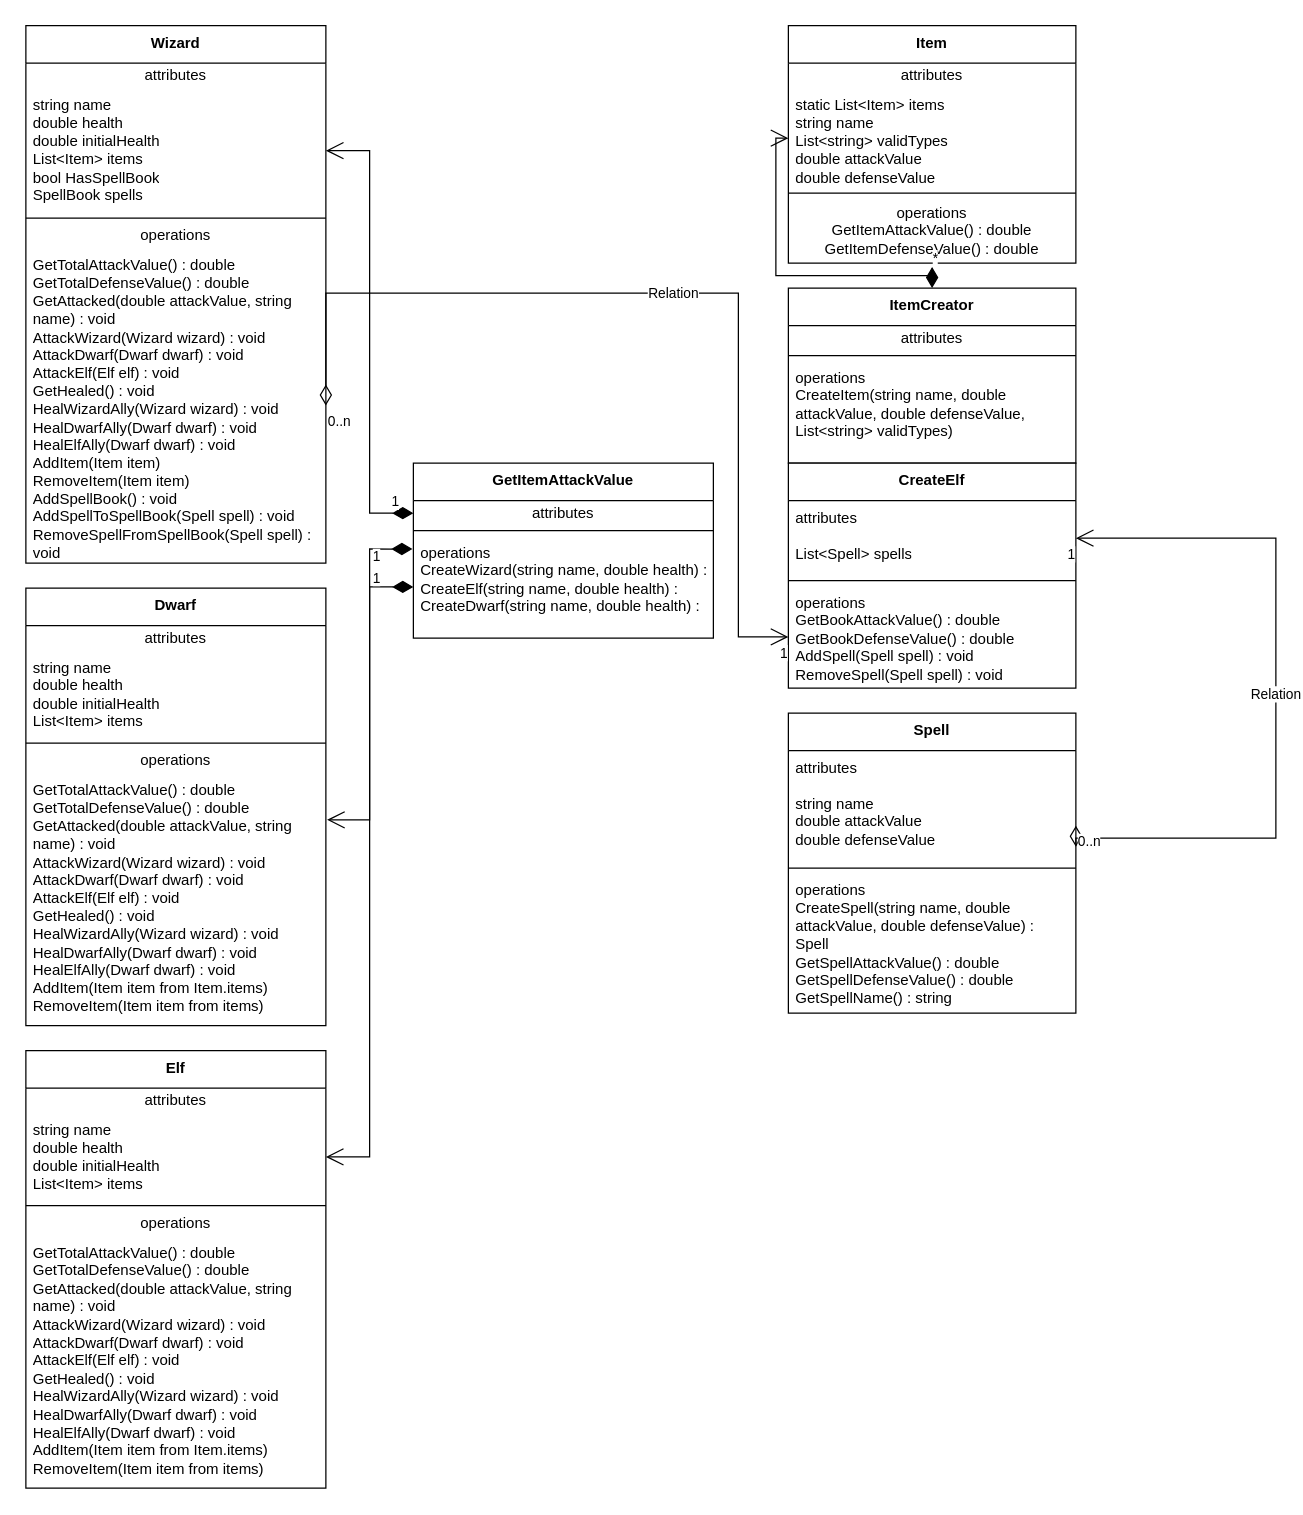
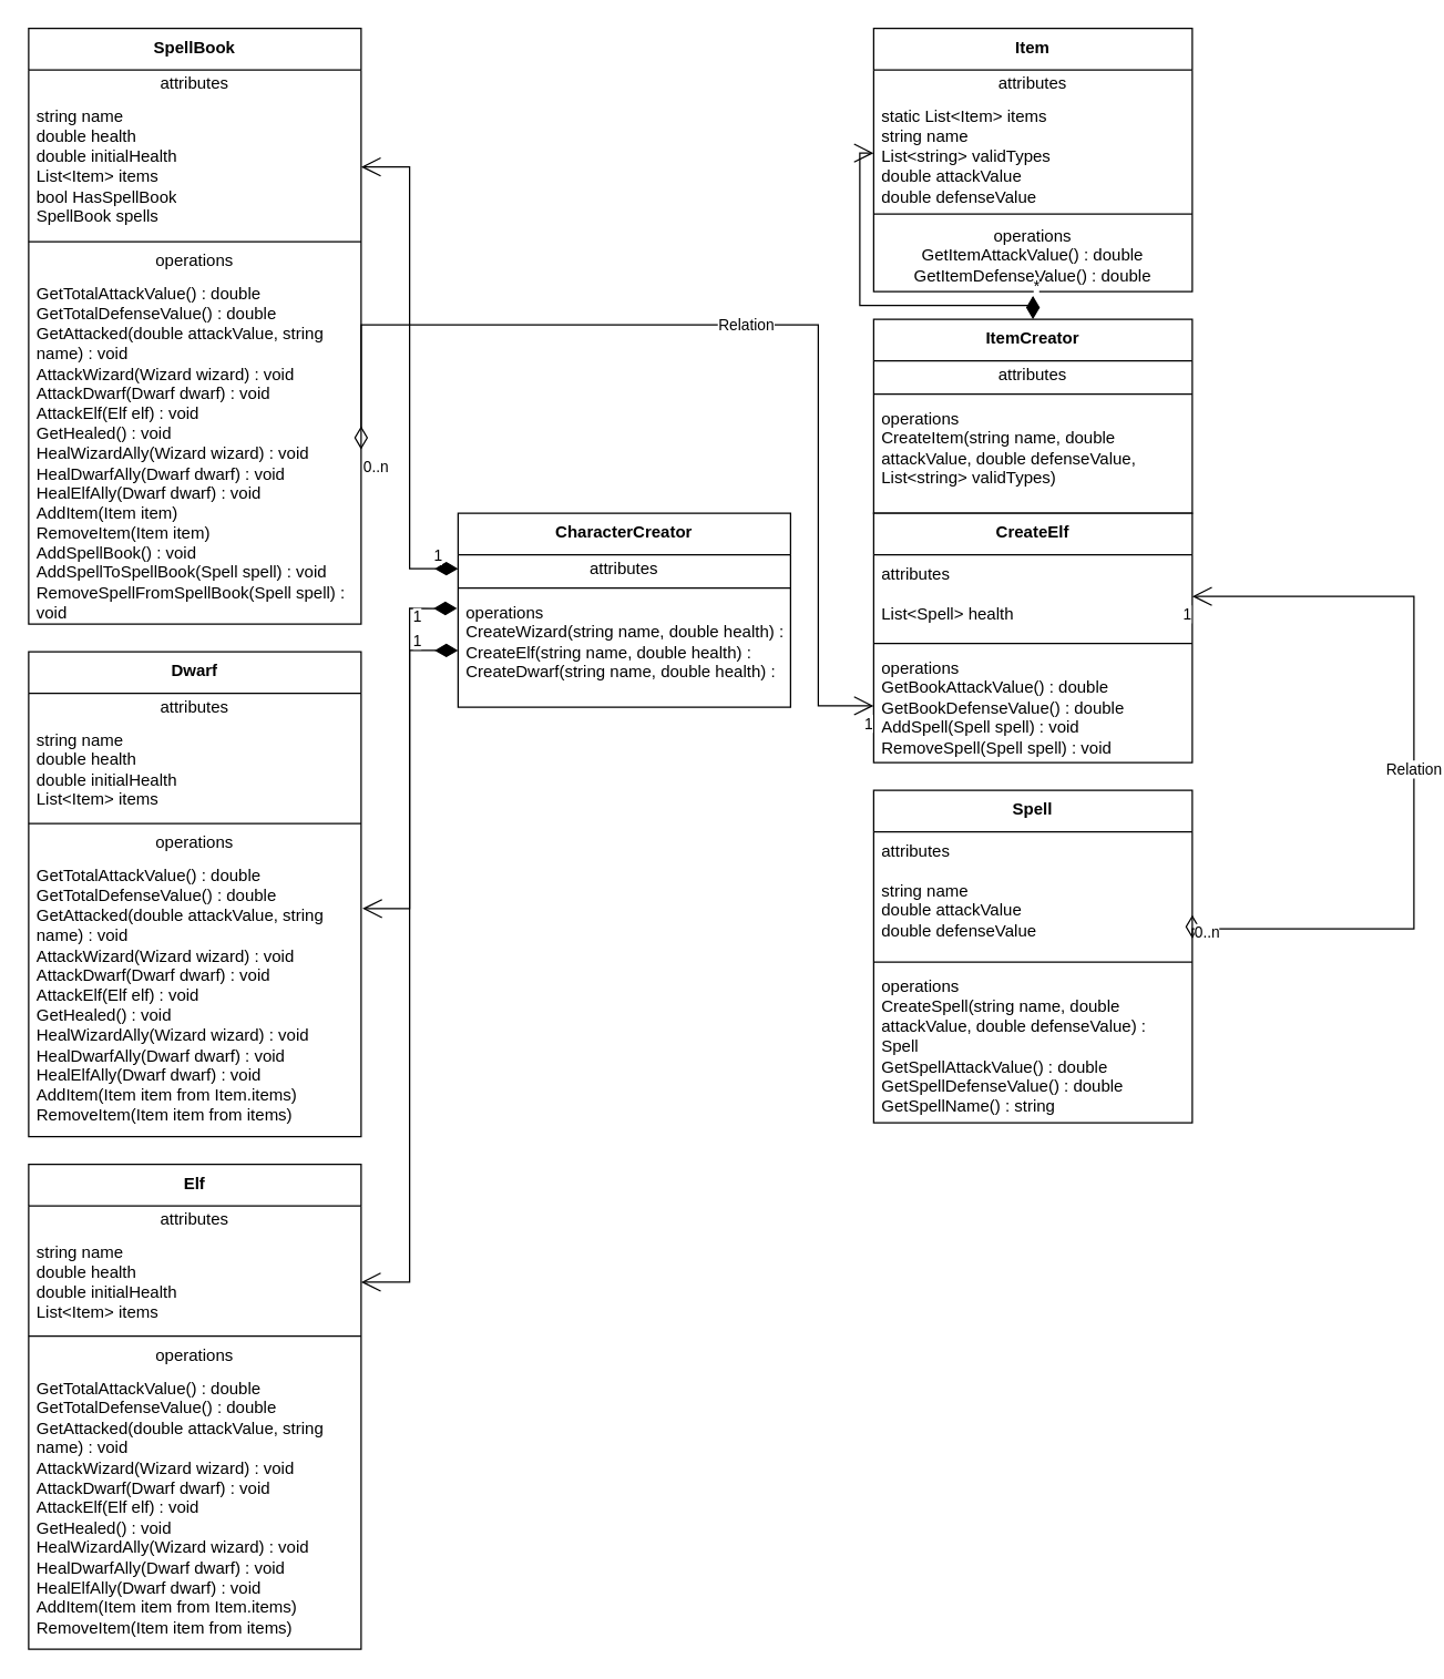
- <mxCell id="2" value="&lt;b&gt;Wizard&lt;/b&gt;" style="swimlane;fontStyle=0;align=center;verticalAlign=top;childLayout=stackLayout;horizontal=1;startSize=30;horizontalStack=0;resizeParent=1;resizeParentMax=0;resizeLast=0;collapsible=0;marginBottom=0;html=1;whiteSpace=wrap;" parent="1" vertex="1"><mxGeometry x="20" y="20" width="240" height="430" as="geometry" /></mxCell>
+ <mxCell id="2" value="&lt;b&gt;SpellBook&lt;/b&gt;" style="swimlane;fontStyle=0;align=center;verticalAlign=top;childLayout=stackLayout;horizontal=1;startSize=30;horizontalStack=0;resizeParent=1;resizeParentMax=0;resizeLast=0;collapsible=0;marginBottom=0;html=1;whiteSpace=wrap;" parent="1" vertex="1"><mxGeometry x="20" y="20" width="240" height="430" as="geometry" /></mxCell>
- <mxCell id="13" value="&lt;b&gt;GetItemAttackValue&lt;/b&gt;" style="swimlane;fontStyle=0;align=center;verticalAlign=top;childLayout=stackLayout;horizontal=1;startSize=30;horizontalStack=0;resizeParent=1;resizeParentMax=0;resizeLast=0;collapsible=0;marginBottom=0;html=1;whiteSpace=wrap;" parent="1" vertex="1"><mxGeometry x="330" y="370" width="240" height="140" as="geometry" /></mxCell>
+ <mxCell id="13" value="&lt;b&gt;CharacterCreator&lt;/b&gt;" style="swimlane;fontStyle=0;align=center;verticalAlign=top;childLayout=stackLayout;horizontal=1;startSize=30;horizontalStack=0;resizeParent=1;resizeParentMax=0;resizeLast=0;collapsible=0;marginBottom=0;html=1;whiteSpace=wrap;" parent="1" vertex="1"><mxGeometry x="330" y="370" width="240" height="140" as="geometry" /></mxCell>
- <mxCell id="34" value="attributes&lt;br&gt;&lt;br&gt;List&amp;lt;Spell&amp;gt; spells" style="text;html=1;strokeColor=none;fillColor=none;align=left;verticalAlign=top;spacingLeft=4;spacingRight=4;overflow=hidden;rotatable=0;points=[[0,0.5],[1,0.5]];portConstraint=eastwest;whiteSpace=wrap;" parent="33" vertex="1"><mxGeometry y="30" width="230" height="60" as="geometry" /></mxCell>
+ <mxCell id="34" value="attributes&lt;br&gt;&lt;br&gt;List&amp;lt;Spell&amp;gt; health" style="text;html=1;strokeColor=none;fillColor=none;align=left;verticalAlign=top;spacingLeft=4;spacingRight=4;overflow=hidden;rotatable=0;points=[[0,0.5],[1,0.5]];portConstraint=eastwest;whiteSpace=wrap;" parent="33" vertex="1"><mxGeometry y="30" width="230" height="60" as="geometry" /></mxCell>
